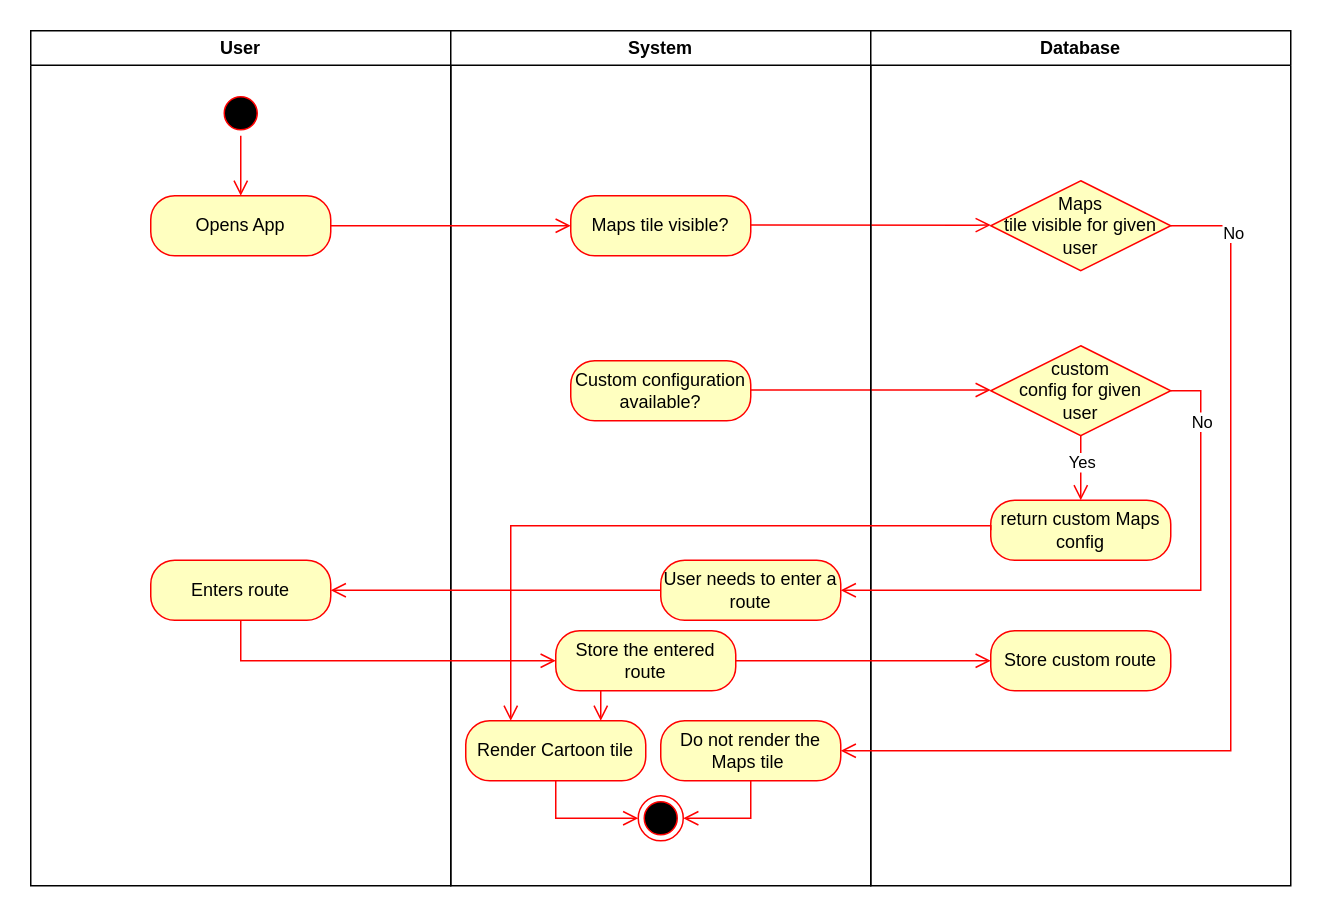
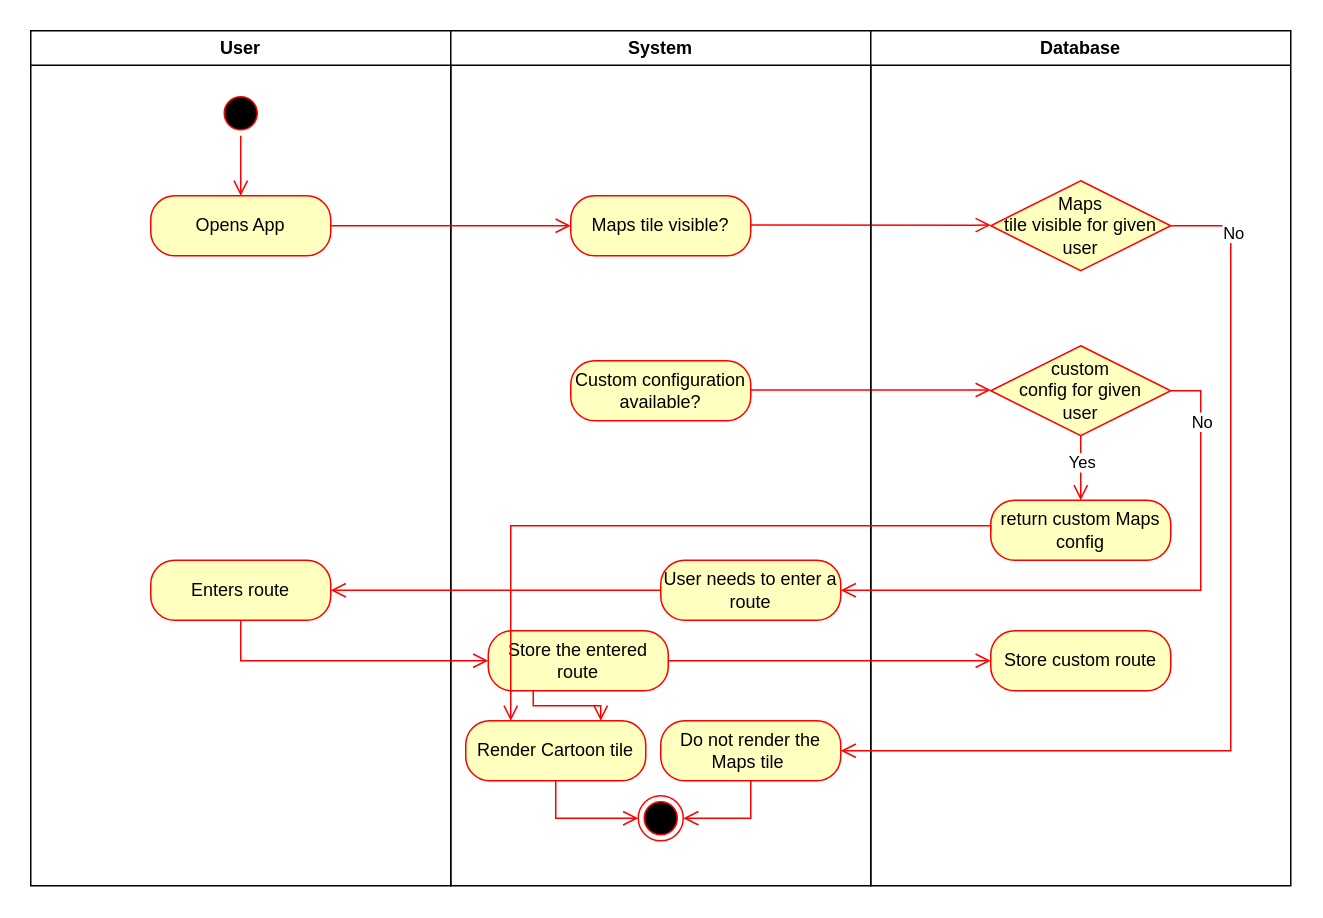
- <mxCell id="18" value="Store the entered route" style="rounded=1;whiteSpace=wrap;html=1;arcSize=40;fontColor=#000000;fillColor=#ffffc0;strokeColor=#ff0000;" vertex="1" parent="7"><mxGeometry x="70" y="400" width="120" height="40" as="geometry" /></mxCell>
+ <mxCell id="18" value="Store the entered route" style="rounded=1;whiteSpace=wrap;html=1;arcSize=40;fontColor=#000000;fillColor=#ffffc0;strokeColor=#ff0000;" vertex="1" parent="7"><mxGeometry x="25" y="400" width="120" height="40" as="geometry" /></mxCell>
